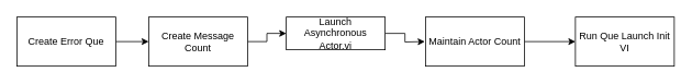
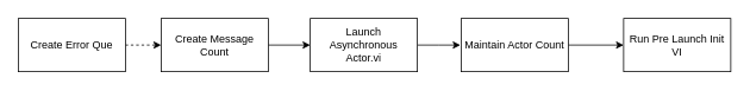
- <mxCell id="7" value="Launch Asynchronous Actor.vi" style="rounded=0;whiteSpace=wrap;html=1;" vertex="1" parent="1"><mxGeometry x="347" y="20" width="120" height="40" as="geometry" /></mxCell>
+ <mxCell id="7" value="Launch Asynchronous Actor.vi" style="rounded=0;whiteSpace=wrap;html=1;" vertex="1" parent="1"><mxGeometry x="347" y="20" width="120" height="60" as="geometry" /></mxCell>
- <mxCell id="2" style="edgeStyle=orthogonalEdgeStyle;rounded=0;orthogonalLoop=1;jettySize=auto;html=1;exitX=1;exitY=0.5;exitDx=0;exitDy=0;entryX=0;entryY=0.5;entryDx=0;entryDy=0;" edge="1" parent="1" source="3" target="5"><mxGeometry relative="1" as="geometry" /></mxCell>
+ <mxCell id="2" style="edgeStyle=orthogonalEdgeStyle;rounded=0;orthogonalLoop=1;jettySize=auto;html=1;exitX=1;exitY=0.5;exitDx=0;exitDy=0;entryX=0;entryY=0.5;entryDx=0;entryDy=0;dashed=1;" edge="1" parent="1" source="3" target="5"><mxGeometry relative="1" as="geometry" /></mxCell>
- <mxCell id="10" value="Run Que Launch Init VI" style="rounded=0;whiteSpace=wrap;html=1;" vertex="1" parent="1"><mxGeometry x="698" y="20" width="120" height="60" as="geometry" /></mxCell>
+ <mxCell id="10" value="Run Pre Launch Init VI" style="rounded=0;whiteSpace=wrap;html=1;" vertex="1" parent="1"><mxGeometry x="698" y="20" width="120" height="60" as="geometry" /></mxCell>
